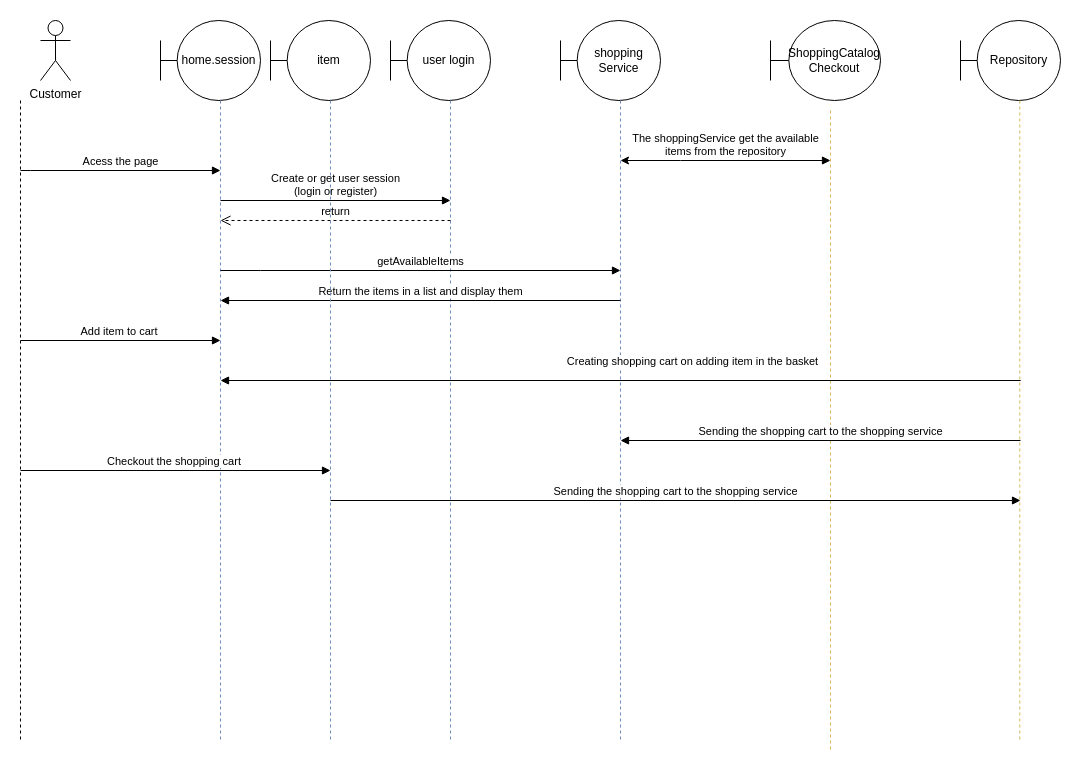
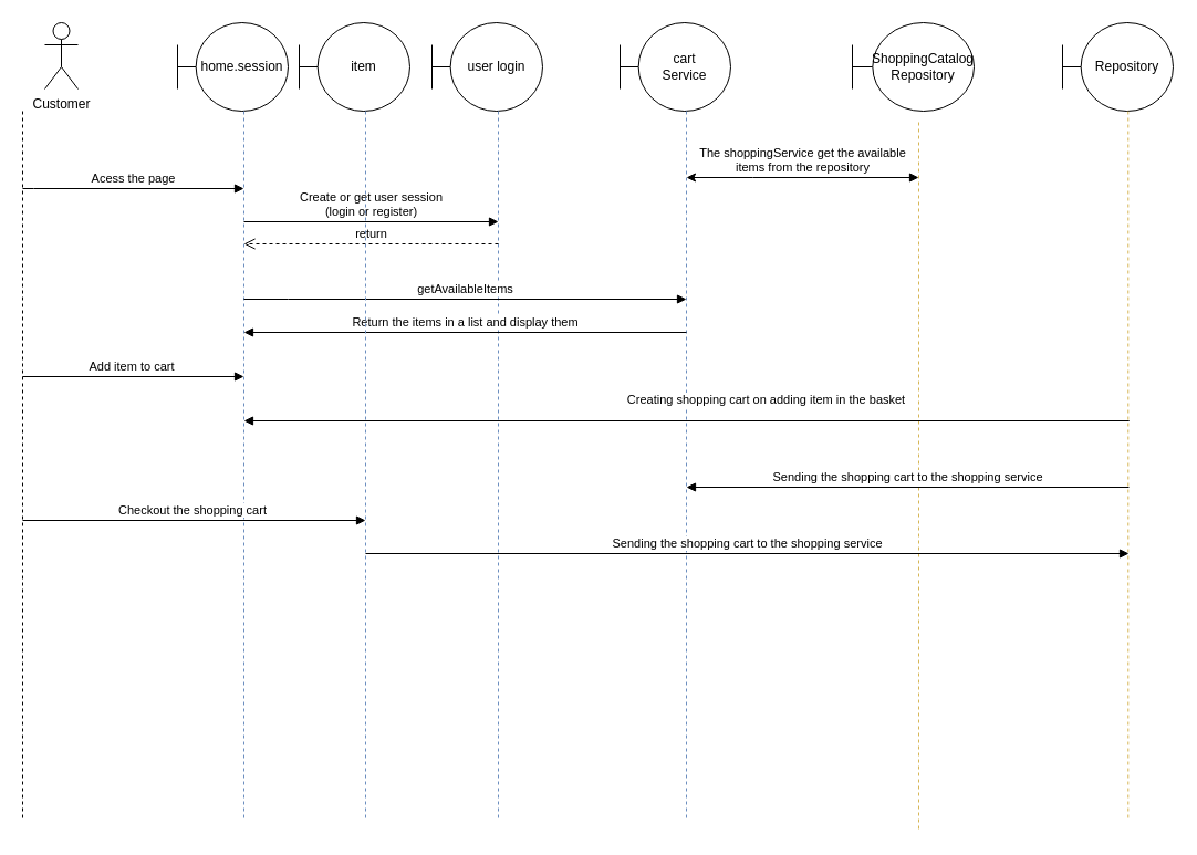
- <mxCell id="5" value="shopping&lt;br&gt;Service" style="shape=umlBoundary;whiteSpace=wrap;html=1;" vertex="1" parent="1"><mxGeometry x="560" y="20" width="100" height="80" as="geometry" /></mxCell>
+ <mxCell id="5" value="cart&lt;br&gt;Service" style="shape=umlBoundary;whiteSpace=wrap;html=1;" vertex="1" parent="1"><mxGeometry x="560" y="20" width="100" height="80" as="geometry" /></mxCell>
- <mxCell id="6" value="ShoppingCatalog&lt;br&gt;Checkout" style="shape=umlBoundary;whiteSpace=wrap;html=1;" vertex="1" parent="1"><mxGeometry x="770" y="20" width="110" height="80" as="geometry" /></mxCell>
+ <mxCell id="6" value="ShoppingCatalog&lt;br&gt;Repository" style="shape=umlBoundary;whiteSpace=wrap;html=1;" vertex="1" parent="1"><mxGeometry x="770" y="20" width="110" height="80" as="geometry" /></mxCell>
